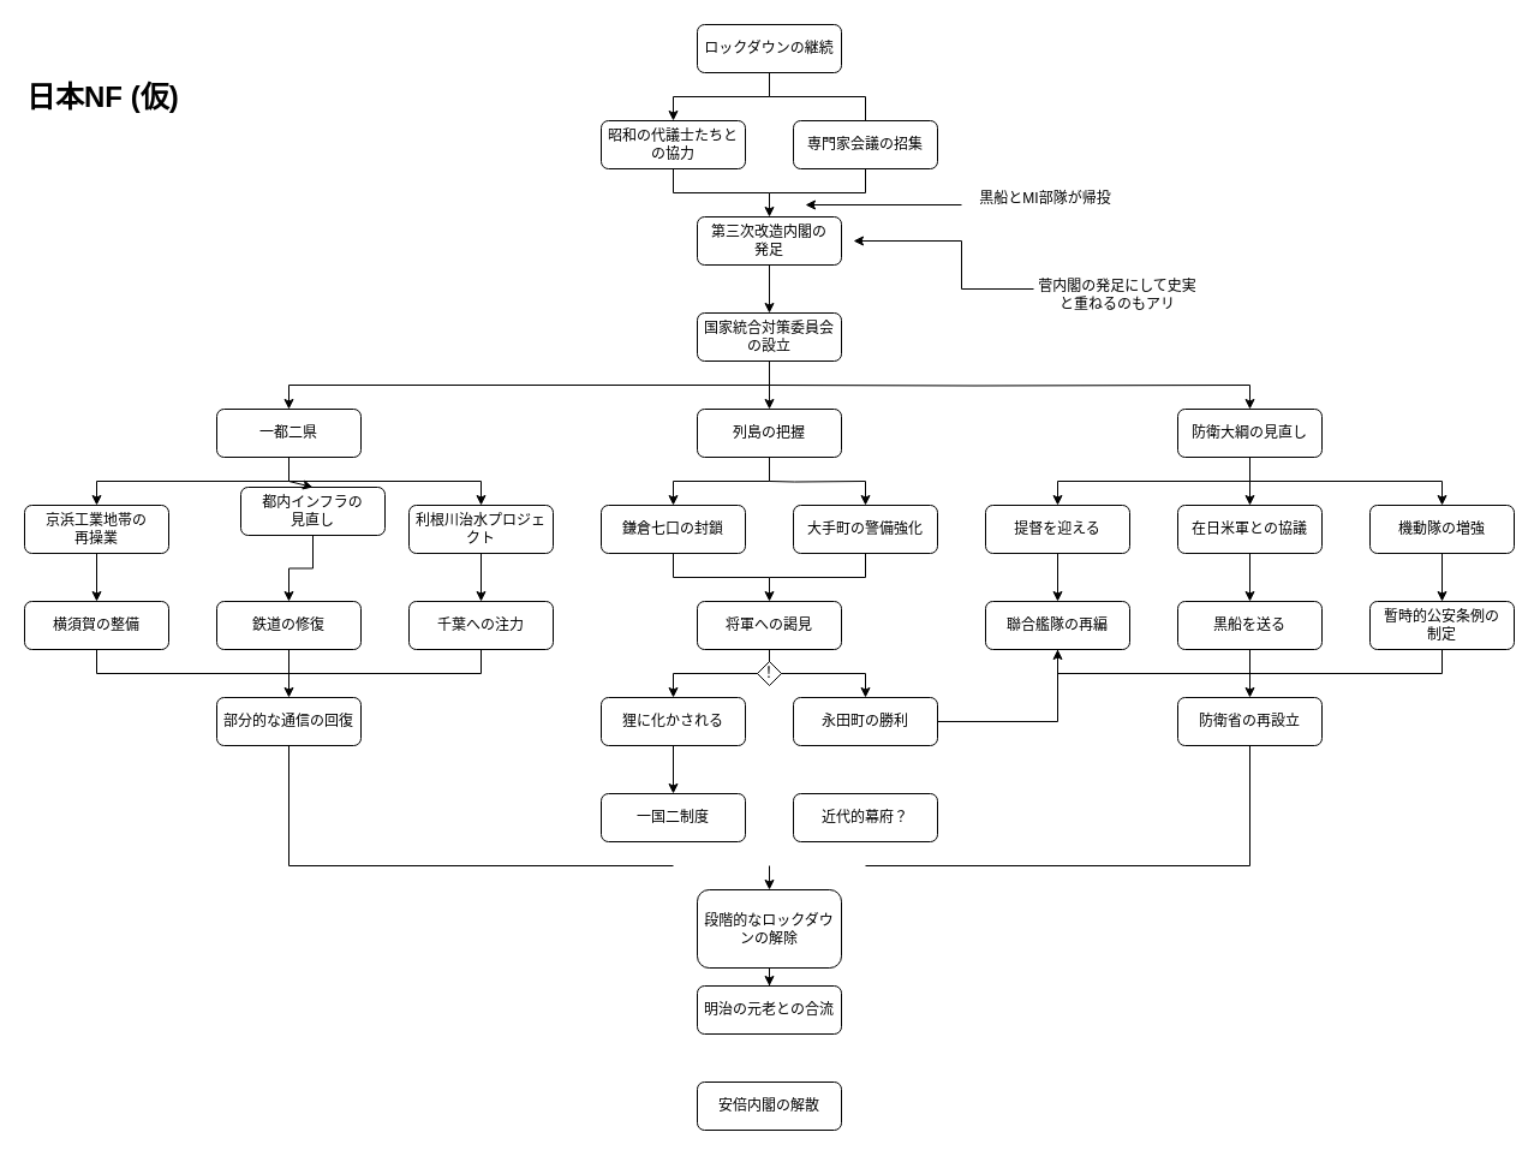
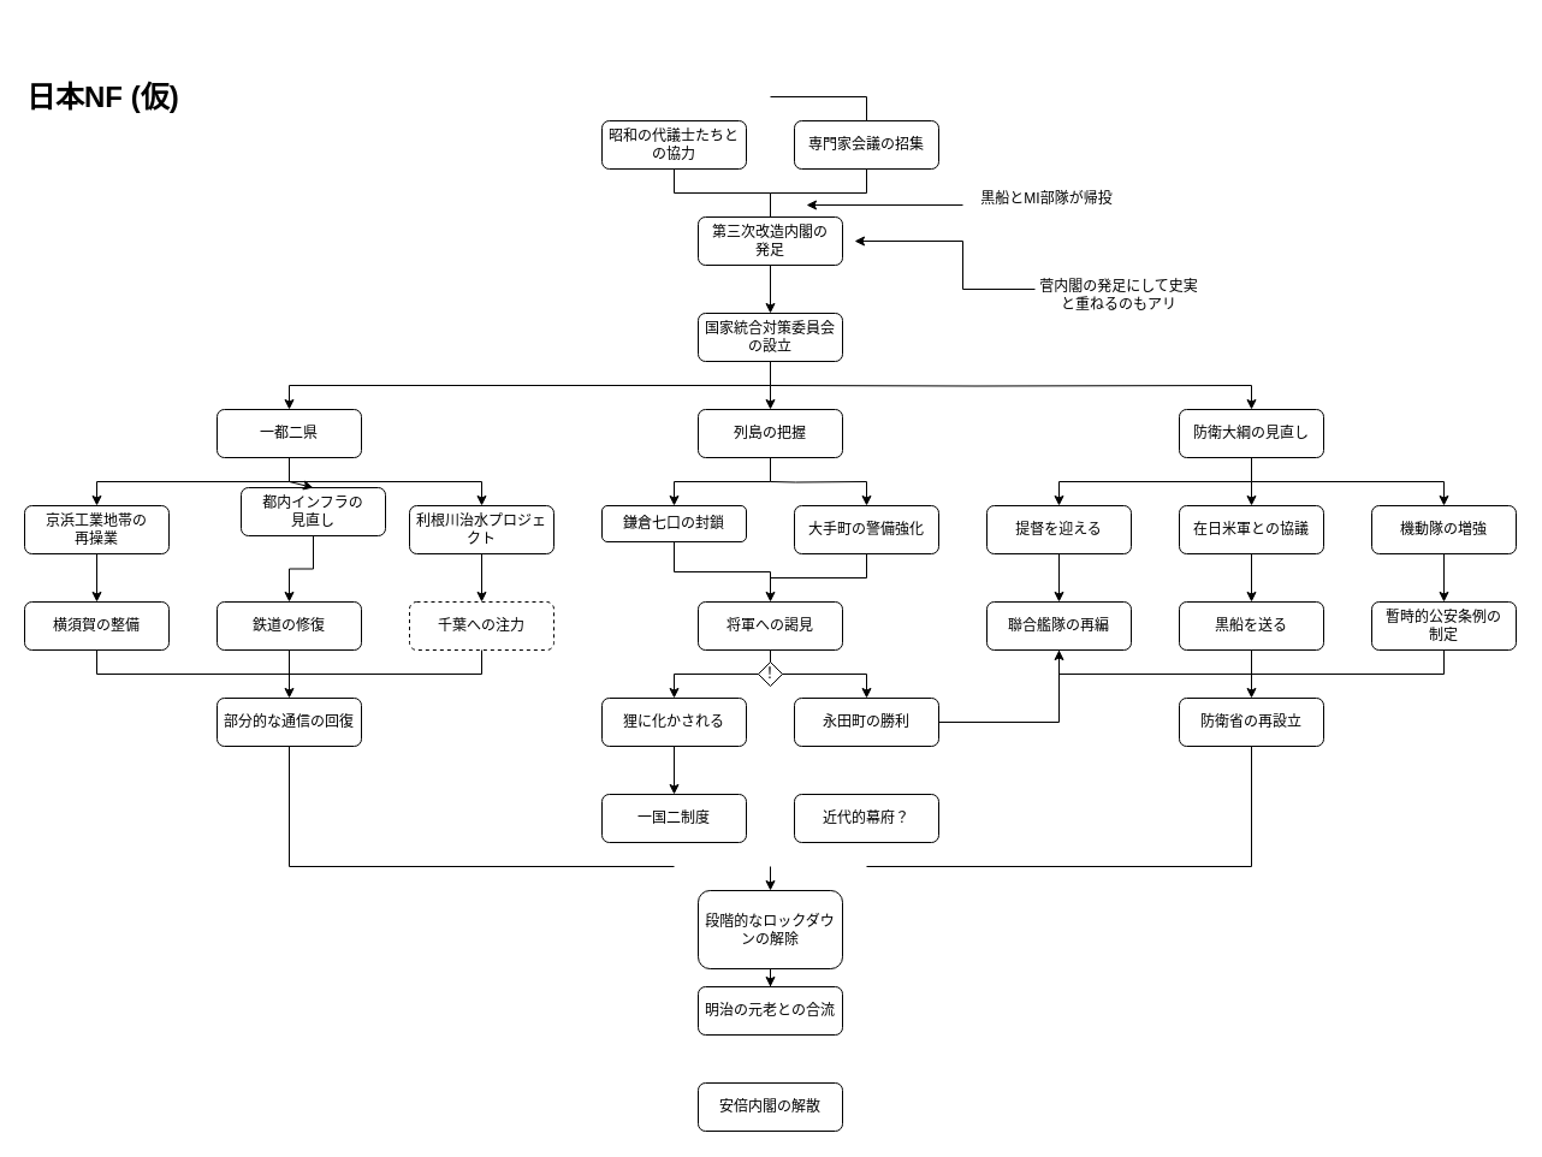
- <mxCell id="4" value="ロックダウンの継続" style="rounded=1;whiteSpace=wrap;html=1;" parent="1" vertex="1"><mxGeometry x="580" y="20" width="120" height="40" as="geometry" /></mxCell>
- <mxCell id="3" value="" style="edgeStyle=orthogonalEdgeStyle;rounded=0;orthogonalLoop=1;jettySize=auto;html=1;" parent="1" source="4" target="6" edge="1"><mxGeometry relative="1" as="geometry" /></mxCell>
- <mxCell id="5" value="" style="edgeStyle=orthogonalEdgeStyle;rounded=0;orthogonalLoop=1;jettySize=auto;html=1;" parent="1" source="6" target="10" edge="1"><mxGeometry relative="1" as="geometry" /></mxCell>
+ <mxCell id="5" value="" style="edgeStyle=orthogonalEdgeStyle;rounded=0;orthogonalLoop=1;jettySize=auto;html=1;endArrow=none;" parent="1" source="6" target="10" edge="1"><mxGeometry relative="1" as="geometry" /></mxCell>
- <mxCell id="29" value="鎌倉七口の封鎖" style="rounded=1;whiteSpace=wrap;html=1;" vertex="1" parent="1"><mxGeometry x="500" y="420" width="120" height="40" as="geometry" /></mxCell>
+ <mxCell id="29" value="鎌倉七口の封鎖" style="rounded=1;whiteSpace=wrap;html=1;" vertex="1" parent="1"><mxGeometry x="500" y="420" width="120" height="30" as="geometry" /></mxCell>
- <mxCell id="47" value="千葉への注力" style="rounded=1;whiteSpace=wrap;html=1;" vertex="1" parent="1"><mxGeometry x="340" y="500" width="120" height="40" as="geometry" /></mxCell>
+ <mxCell id="47" value="千葉への注力" style="rounded=1;whiteSpace=wrap;html=1;dashed=1;" vertex="1" parent="1"><mxGeometry x="340" y="500" width="120" height="40" as="geometry" /></mxCell>
